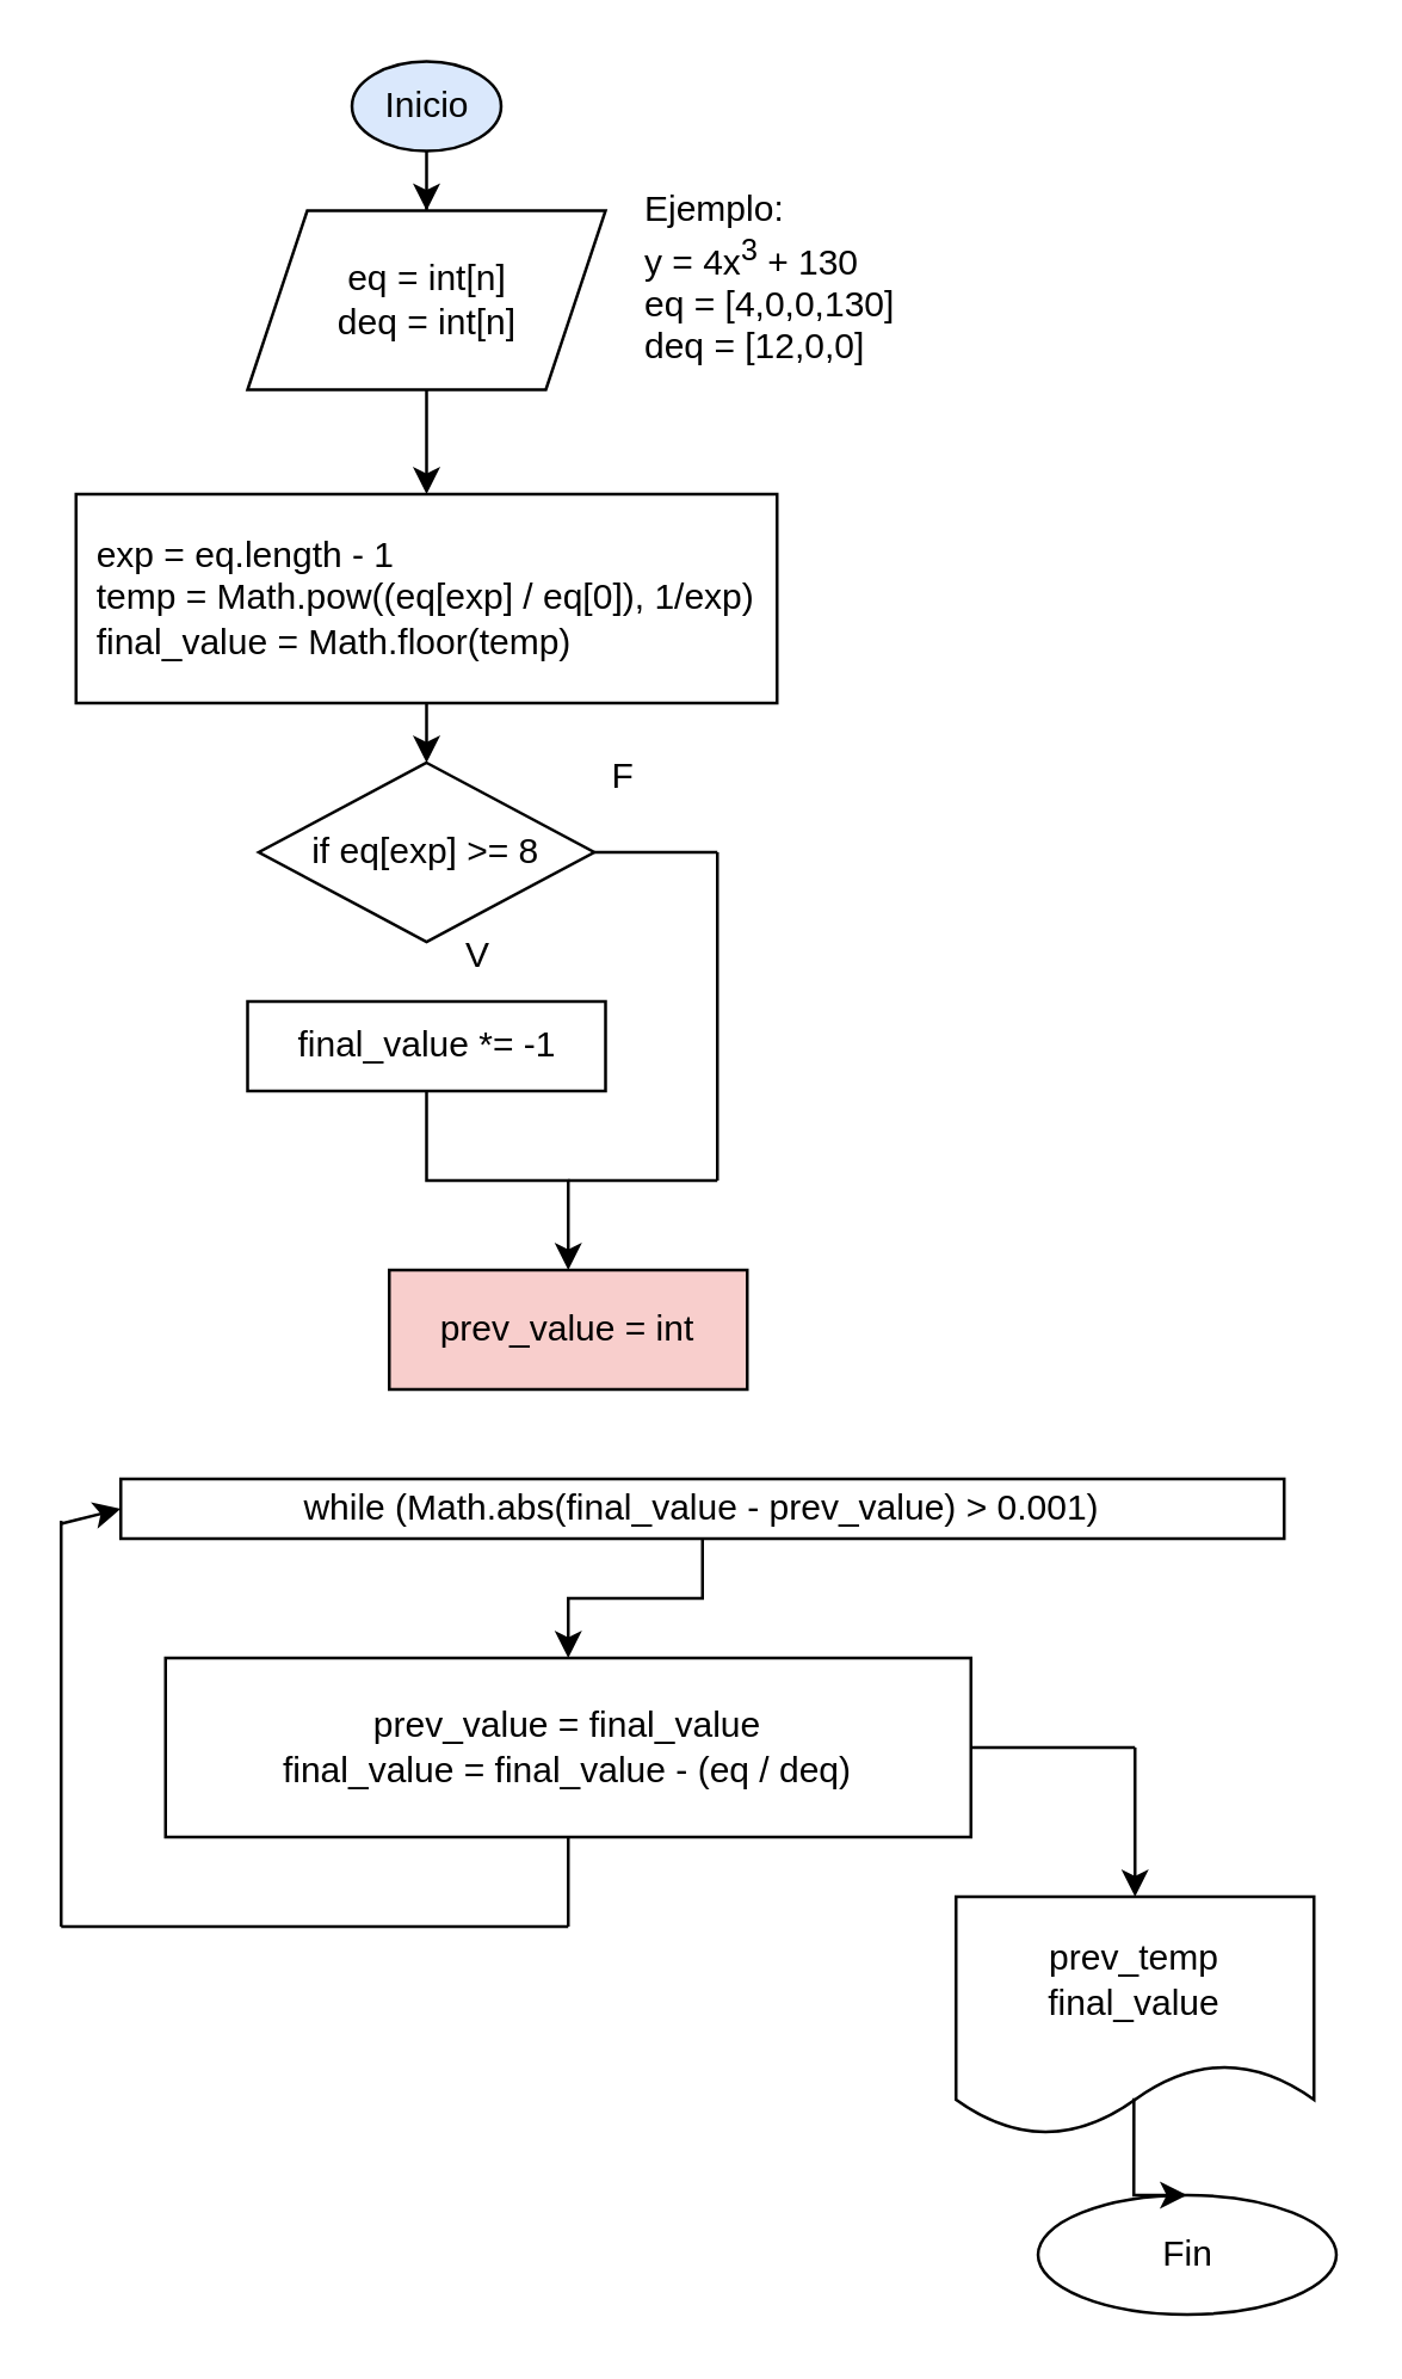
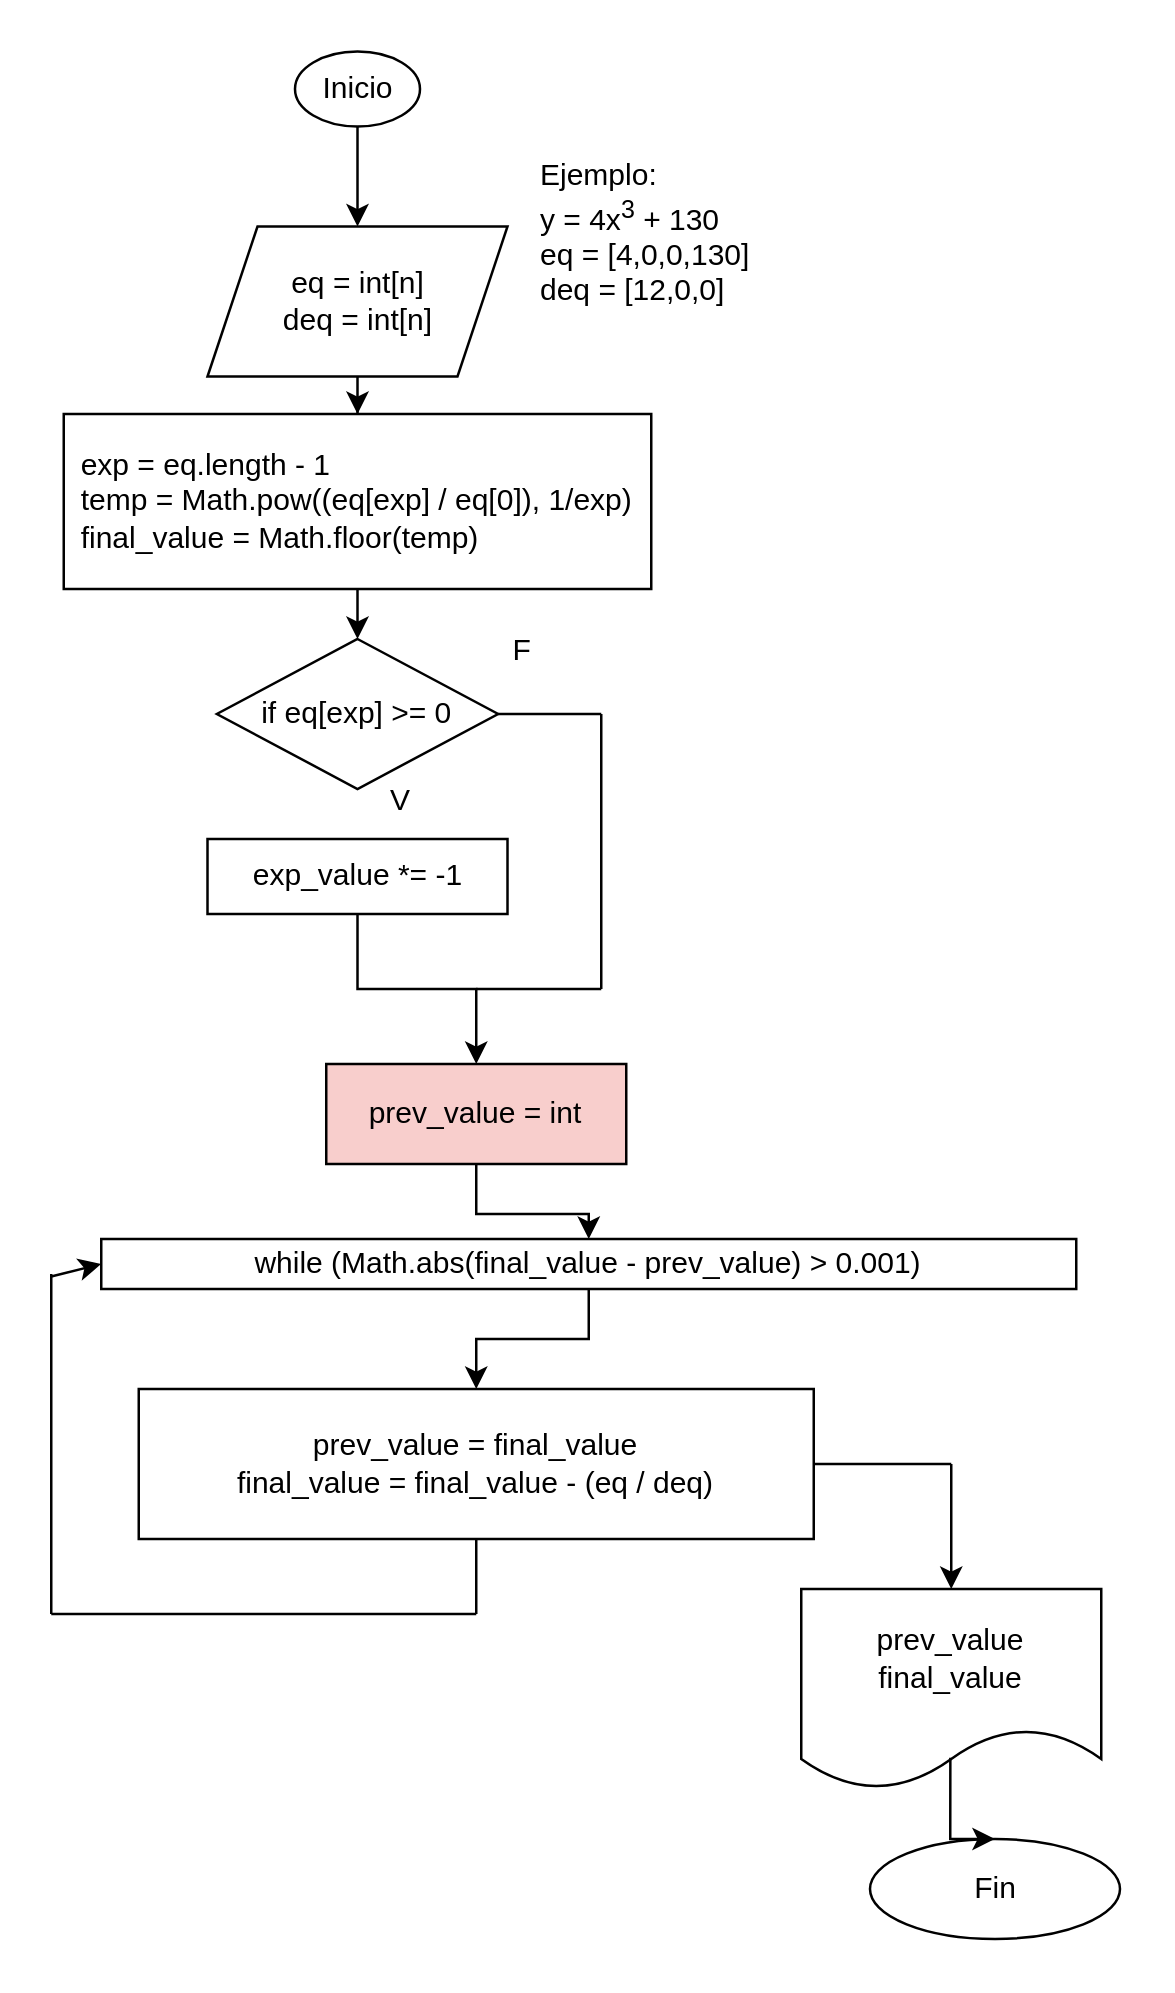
- <mxCell id="3" value="Inicio" style="ellipse;whiteSpace=wrap;html=1;fillColor=#dae8fc;" vertex="1" parent="1"><mxGeometry x="117.5" y="20" width="50" height="30" as="geometry" /></mxCell>
+ <mxCell id="3" value="Inicio" style="ellipse;whiteSpace=wrap;html=1;" vertex="1" parent="1"><mxGeometry x="117.5" y="20" width="50" height="30" as="geometry" /></mxCell>
- <mxCell id="5" value="eq = int[n]&lt;br&gt;&lt;div style=&quot;&quot;&gt;&lt;span style=&quot;background-color: initial;&quot;&gt;deq = int[n]&lt;/span&gt;&lt;/div&gt;" style="shape=parallelogram;perimeter=parallelogramPerimeter;whiteSpace=wrap;html=1;fixedSize=1;align=center;" vertex="1" parent="1"><mxGeometry x="82.5" y="70" width="120" height="60" as="geometry" /></mxCell>
+ <mxCell id="5" value="eq = int[n]&lt;br&gt;&lt;div style=&quot;&quot;&gt;&lt;span style=&quot;background-color: initial;&quot;&gt;deq = int[n]&lt;/span&gt;&lt;/div&gt;" style="shape=parallelogram;perimeter=parallelogramPerimeter;whiteSpace=wrap;html=1;fixedSize=1;align=center;" vertex="1" parent="1"><mxGeometry x="82.5" y="90" width="120" height="60" as="geometry" /></mxCell>
- <mxCell id="9" value="if eq[exp] &amp;gt;= 8" style="rhombus;whiteSpace=wrap;html=1;" vertex="1" parent="1"><mxGeometry x="86.25" y="255" width="112.5" height="60" as="geometry" /></mxCell>
+ <mxCell id="9" value="if eq[exp] &amp;gt;= 0" style="rhombus;whiteSpace=wrap;html=1;" vertex="1" parent="1"><mxGeometry x="86.25" y="255" width="112.5" height="60" as="geometry" /></mxCell>
- <mxCell id="11" value="final_value *= -1" style="whiteSpace=wrap;html=1;" vertex="1" parent="1"><mxGeometry x="82.5" y="335" width="120" height="30" as="geometry" /></mxCell>
+ <mxCell id="11" value="exp_value *= -1" style="whiteSpace=wrap;html=1;" vertex="1" parent="1"><mxGeometry x="82.5" y="335" width="120" height="30" as="geometry" /></mxCell>
+ <mxCell id="14" value="" style="edgeStyle=orthogonalEdgeStyle;rounded=0;orthogonalLoop=1;jettySize=auto;html=1;" edge="1" parent="1" source="15" target="20"><mxGeometry relative="1" as="geometry" /></mxCell>
- <mxCell id="28" value="prev_temp&lt;br&gt;final_value" style="shape=document;whiteSpace=wrap;html=1;boundedLbl=1;rounded=0;fillColor=none;gradientColor=none;" vertex="1" parent="1"><mxGeometry x="320" y="635" width="120" height="80" as="geometry" /></mxCell>
+ <mxCell id="28" value="prev_value&lt;br&gt;final_value" style="shape=document;whiteSpace=wrap;html=1;boundedLbl=1;rounded=0;fillColor=none;gradientColor=none;" vertex="1" parent="1"><mxGeometry x="320" y="635" width="120" height="80" as="geometry" /></mxCell>
